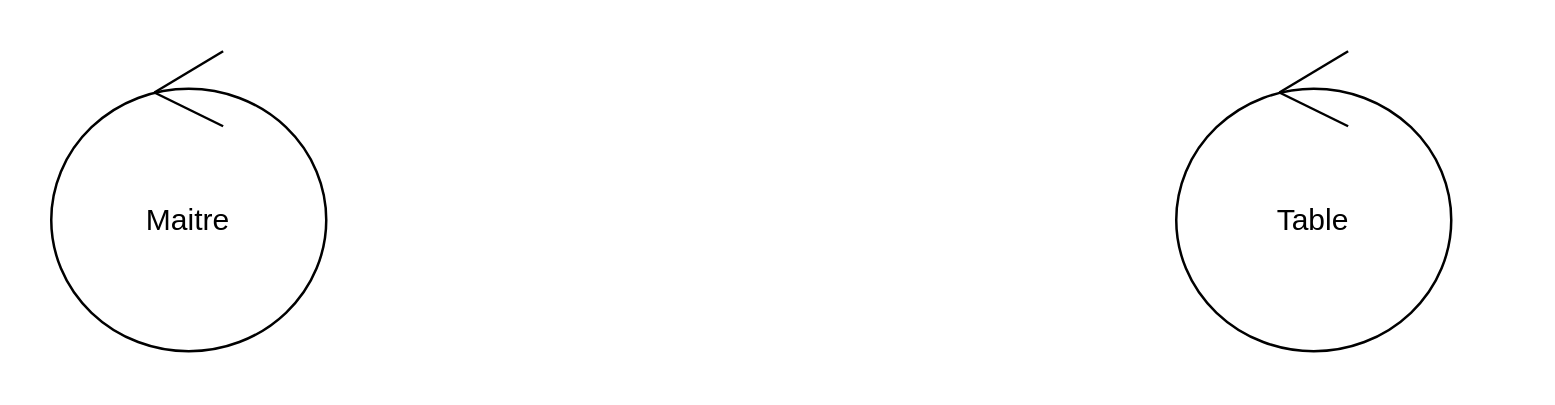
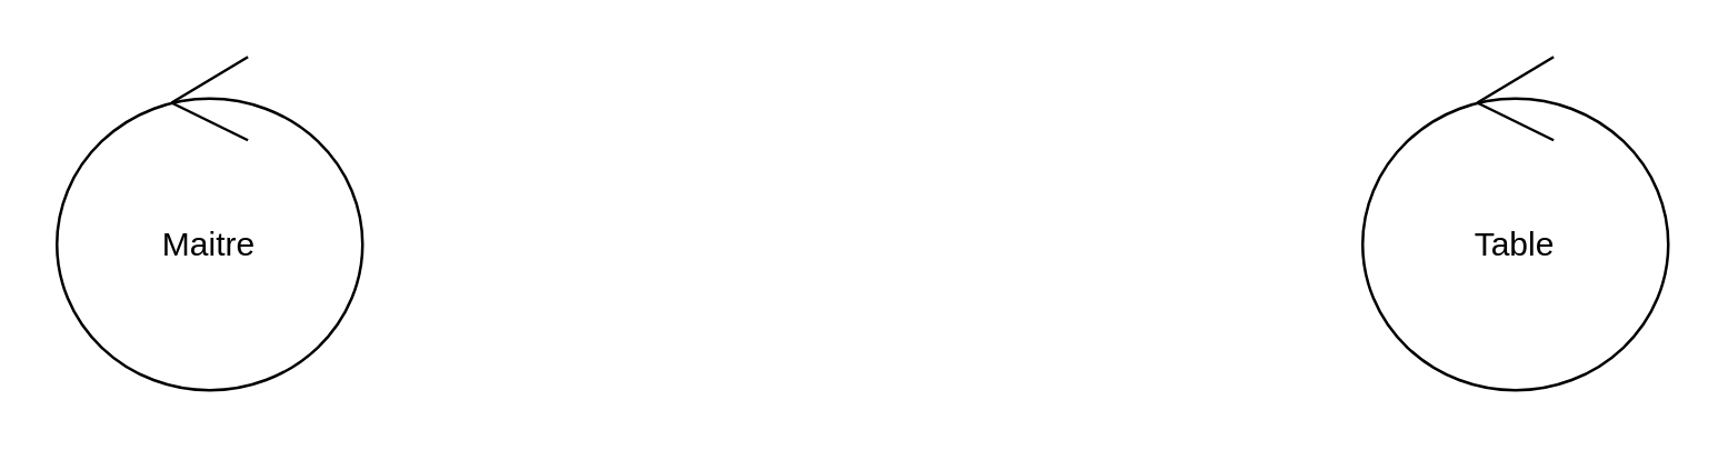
- <mxCell id="3" value="Table" style="ellipse;shape=umlControl;whiteSpace=wrap;html=1;" parent="1" vertex="1"><mxGeometry x="470" y="20" width="110" height="120" as="geometry" /></mxCell>
+ <mxCell id="3" value="Table" style="ellipse;shape=umlControl;whiteSpace=wrap;html=1;" parent="1" vertex="1"><mxGeometry x="490" y="20" width="110" height="120" as="geometry" /></mxCell>
